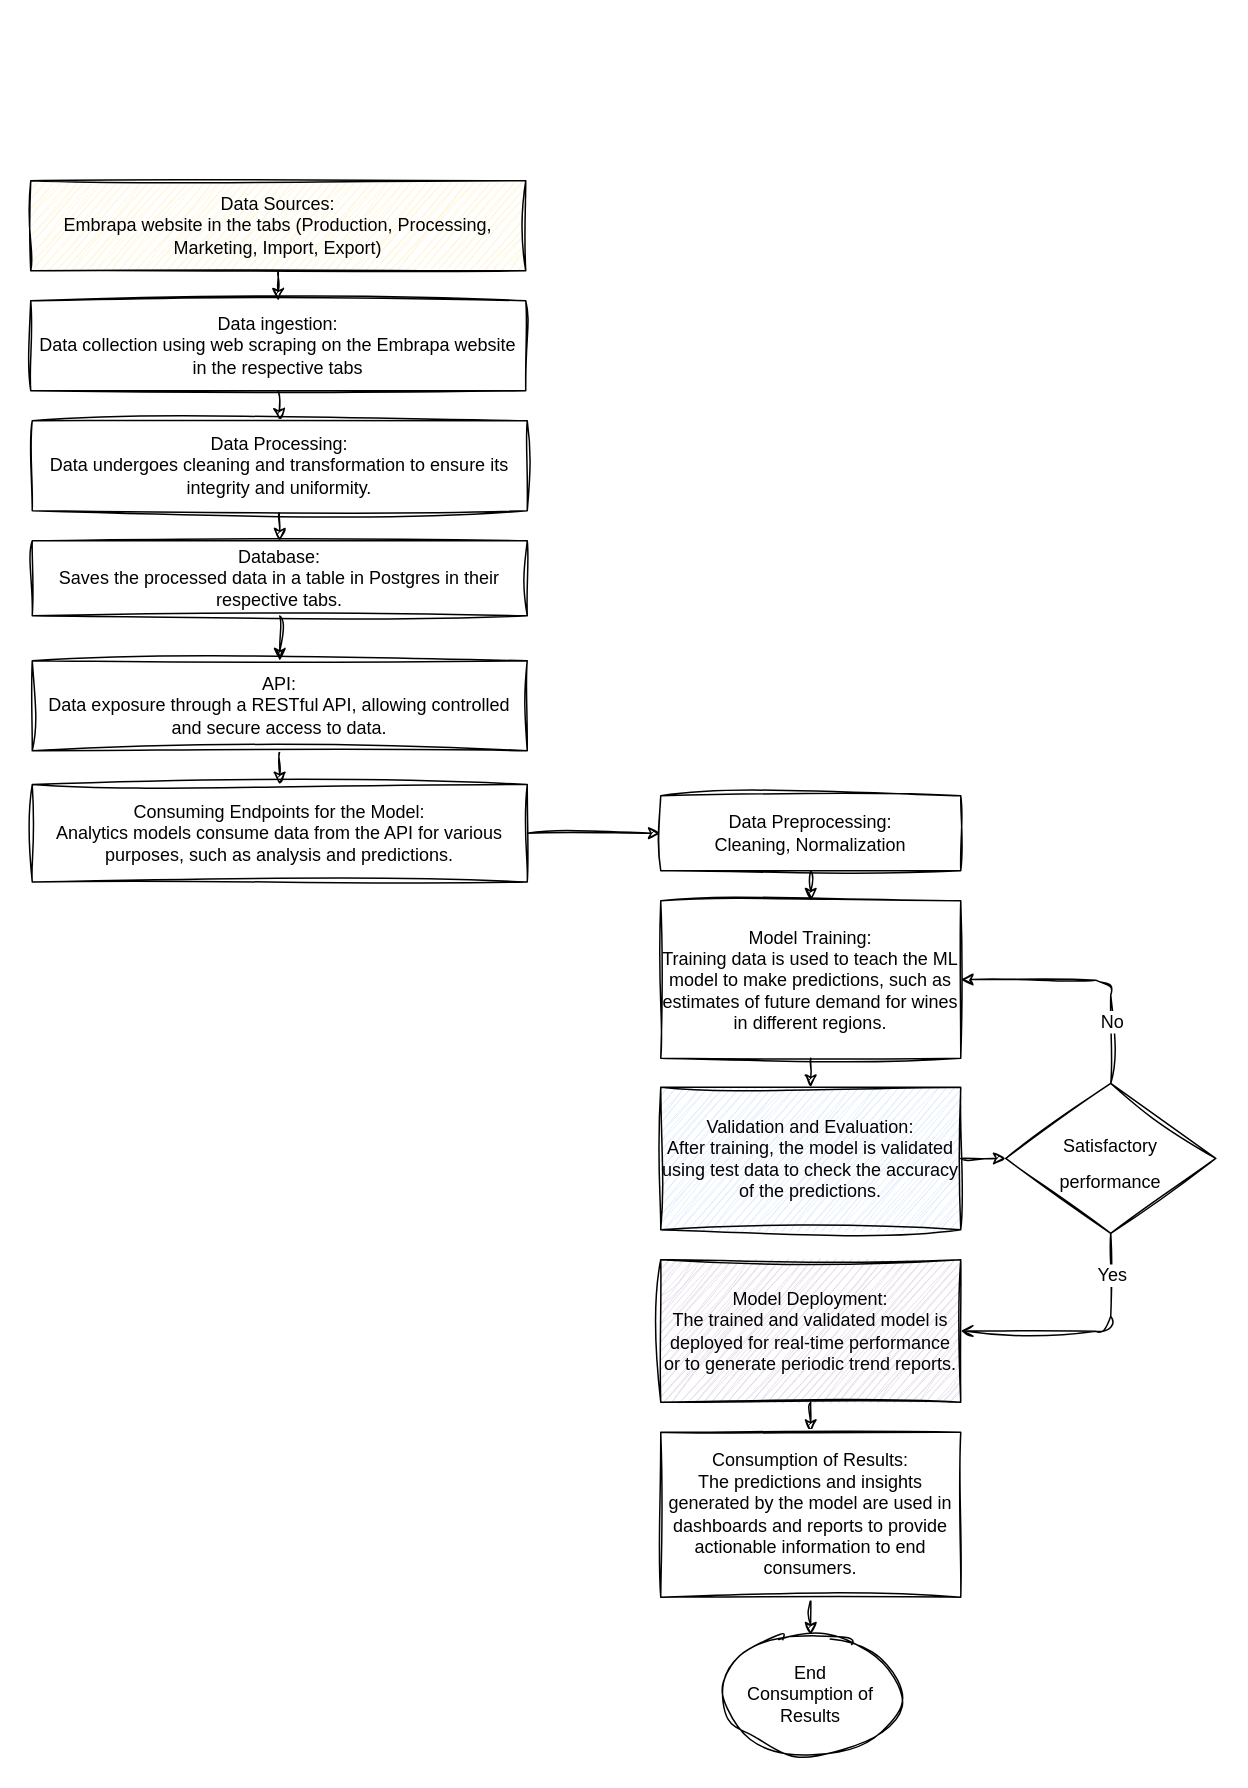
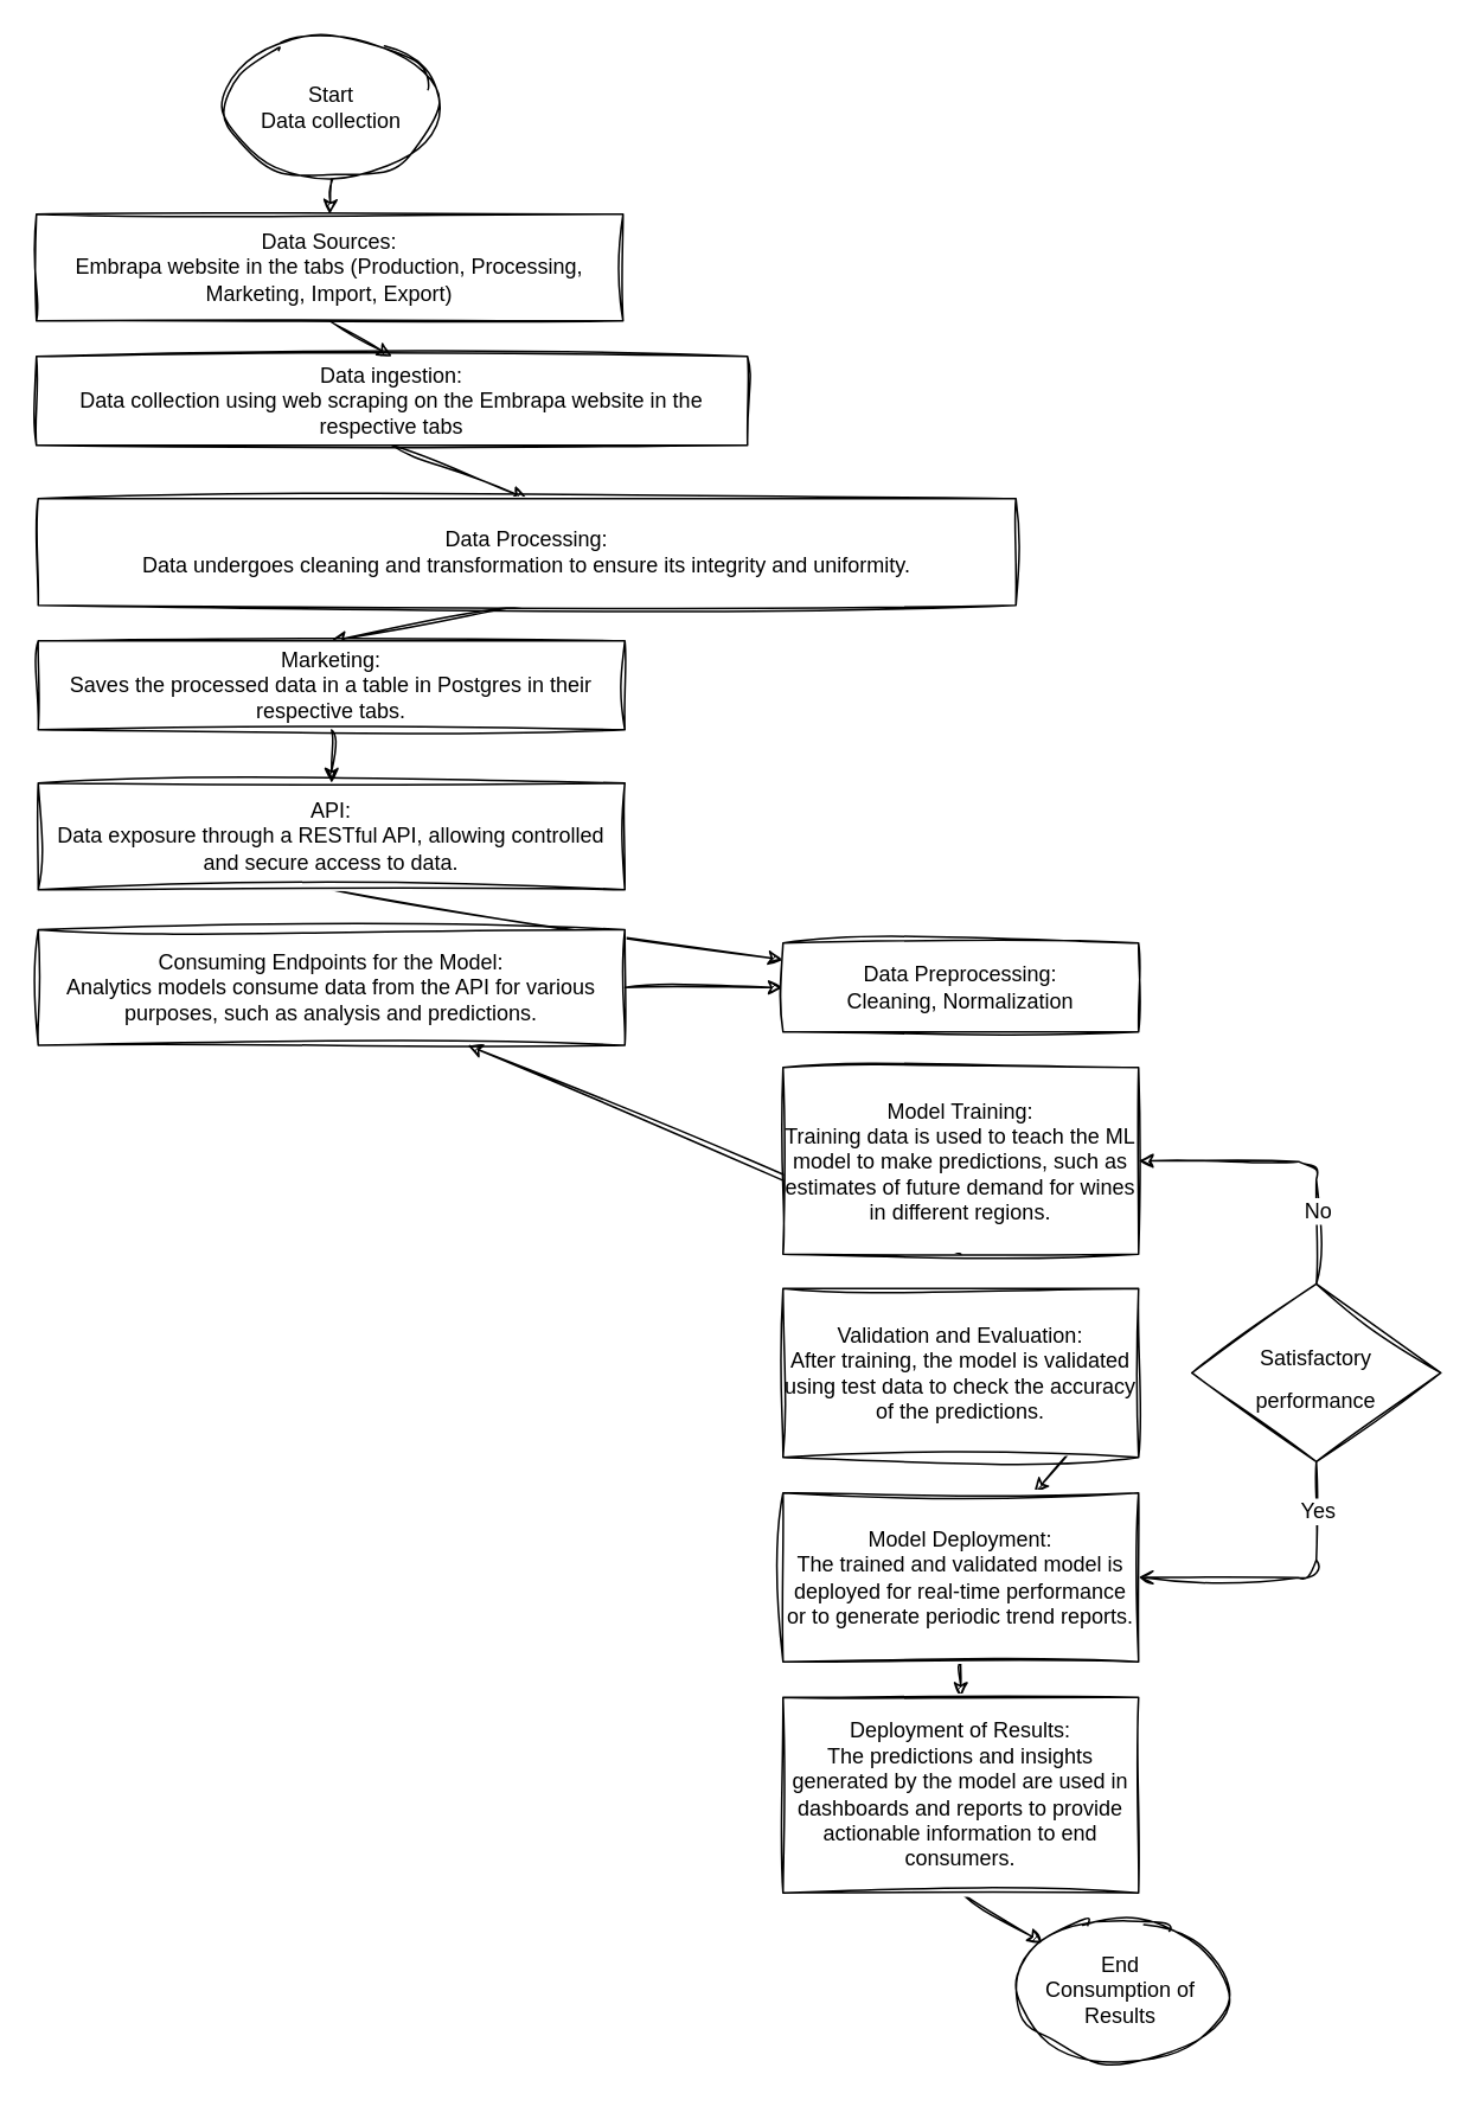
+ <mxCell id="3" value="&lt;div&gt;Start&lt;/div&gt;&lt;div&gt;Data collection&lt;/div&gt;" style="ellipse;whiteSpace=wrap;html=1;sketch=1;curveFitting=1;jiggle=2;" parent="1" vertex="1"><mxGeometry x="126" y="20" width="120" height="80" as="geometry" /></mxCell>
+ <mxCell id="2" style="edgeStyle=none;html=1;exitX=0.5;exitY=1;exitDx=0;exitDy=0;entryX=0.5;entryY=0;entryDx=0;entryDy=0;sketch=1;curveFitting=1;jiggle=2;" parent="1" source="3" target="5" edge="1"><mxGeometry relative="1" as="geometry" /></mxCell>
- <mxCell id="5" value="&lt;div&gt;Data Sources:&lt;/div&gt;&lt;div&gt;Embrapa website in the tabs (Production, Processing, Marketing, Import, Export)&lt;/div&gt;" style="rounded=0;whiteSpace=wrap;html=1;sketch=1;curveFitting=1;jiggle=2;fillColor=#fff2cc;" parent="1" vertex="1"><mxGeometry x="20" y="120" width="330" height="60" as="geometry" /></mxCell>
+ <mxCell id="5" value="&lt;div&gt;Data Sources:&lt;/div&gt;&lt;div&gt;Embrapa website in the tabs (Production, Processing, Marketing, Import, Export)&lt;/div&gt;" style="rounded=0;whiteSpace=wrap;html=1;sketch=1;curveFitting=1;jiggle=2;" parent="1" vertex="1"><mxGeometry x="20" y="120" width="330" height="60" as="geometry" /></mxCell>
- <mxCell id="7" value="&lt;div&gt;&lt;/div&gt;&lt;span style=&quot;text-align: left; background-color: rgb(40, 40, 40);&quot;&gt;&lt;div style=&quot;text-align: center;&quot;&gt;Data ingestion:&lt;/div&gt;&lt;div style=&quot;text-align: center;&quot;&gt;Data collection using web scraping on the Embrapa website in the respective tabs&lt;/div&gt;&lt;/span&gt;" style="rounded=0;whiteSpace=wrap;html=1;sketch=1;curveFitting=1;jiggle=2;" parent="1" vertex="1"><mxGeometry x="20" y="200" width="330" height="60" as="geometry" /></mxCell>
+ <mxCell id="7" value="&lt;div&gt;&lt;/div&gt;&lt;span style=&quot;text-align: left; background-color: rgb(40, 40, 40);&quot;&gt;&lt;div style=&quot;text-align: center;&quot;&gt;Data ingestion:&lt;/div&gt;&lt;div style=&quot;text-align: center;&quot;&gt;Data collection using web scraping on the Embrapa website in the respective tabs&lt;/div&gt;&lt;/span&gt;" style="rounded=0;whiteSpace=wrap;html=1;sketch=1;curveFitting=1;jiggle=2;" parent="1" vertex="1"><mxGeometry x="20" y="200" width="400" height="50" as="geometry" /></mxCell>
- <mxCell id="9" value="&lt;div&gt;&lt;div&gt;Data Processing:&lt;/div&gt;&lt;div&gt;Data undergoes cleaning and transformation to ensure its integrity and uniformity.&lt;/div&gt;&lt;/div&gt;" style="rounded=0;whiteSpace=wrap;html=1;sketch=1;curveFitting=1;jiggle=2;" parent="1" vertex="1"><mxGeometry x="21" y="280" width="330" height="60" as="geometry" /></mxCell>
+ <mxCell id="9" value="&lt;div&gt;&lt;div&gt;Data Processing:&lt;/div&gt;&lt;div&gt;Data undergoes cleaning and transformation to ensure its integrity and uniformity.&lt;/div&gt;&lt;/div&gt;" style="rounded=0;whiteSpace=wrap;html=1;sketch=1;curveFitting=1;jiggle=2;" parent="1" vertex="1"><mxGeometry x="21" y="280" width="550" height="60" as="geometry" /></mxCell>
- <mxCell id="11" value="&lt;div&gt;&lt;div&gt;Database:&lt;/div&gt;&lt;div&gt;Saves the processed data in a table in Postgres in their respective tabs.&lt;/div&gt;&lt;/div&gt;" style="rounded=0;whiteSpace=wrap;html=1;sketch=1;curveFitting=1;jiggle=2;" parent="1" vertex="1"><mxGeometry x="21" y="360" width="330" height="50" as="geometry" /></mxCell>
+ <mxCell id="11" value="&lt;div&gt;&lt;div&gt;Marketing:&lt;/div&gt;&lt;div&gt;Saves the processed data in a table in Postgres in their respective tabs.&lt;/div&gt;&lt;/div&gt;" style="rounded=0;whiteSpace=wrap;html=1;sketch=1;curveFitting=1;jiggle=2;" parent="1" vertex="1"><mxGeometry x="21" y="360" width="330" height="50" as="geometry" /></mxCell>
- <mxCell id="12" style="edgeStyle=none;sketch=1;hachureGap=4;jiggle=2;curveFitting=1;html=1;exitX=0.5;exitY=1;exitDx=0;exitDy=0;fontFamily=Architects Daughter;fontSource=https%3A%2F%2Ffonts.googleapis.com%2Fcss%3Ffamily%3DArchitects%2BDaughter;fontSize=16;" parent="1" source="13" target="15" edge="1"><mxGeometry relative="1" as="geometry" /></mxCell>
+ <mxCell id="12" style="edgeStyle=none;sketch=1;hachureGap=4;jiggle=2;curveFitting=1;html=1;exitX=0.5;exitY=1;exitDx=0;exitDy=0;fontFamily=Architects Daughter;fontSource=https%3A%2F%2Ffonts.googleapis.com%2Fcss%3Ffamily%3DArchitects%2BDaughter;fontSize=16;" parent="1" source="13" target="18" edge="1"><mxGeometry relative="1" as="geometry" /></mxCell>
- <mxCell id="17" style="edgeStyle=none;sketch=1;hachureGap=4;jiggle=2;curveFitting=1;html=1;exitX=0.5;exitY=1;exitDx=0;exitDy=0;entryX=0.5;entryY=0;entryDx=0;entryDy=0;fontFamily=Architects Daughter;fontSource=https%3A%2F%2Ffonts.googleapis.com%2Fcss%3Ffamily%3DArchitects%2BDaughter;fontSize=16;" parent="1" source="18" target="20" edge="1"><mxGeometry relative="1" as="geometry" /></mxCell>
- <mxCell id="19" style="edgeStyle=none;sketch=1;hachureGap=4;jiggle=2;curveFitting=1;html=1;exitX=0.5;exitY=1;exitDx=0;exitDy=0;entryX=0.5;entryY=0;entryDx=0;entryDy=0;fontFamily=Architects Daughter;fontSource=https%3A%2F%2Ffonts.googleapis.com%2Fcss%3Ffamily%3DArchitects%2BDaughter;fontSize=16;" parent="1" source="20" target="22" edge="1"><mxGeometry relative="1" as="geometry" /></mxCell>
+ <mxCell id="19" style="edgeStyle=none;sketch=1;hachureGap=4;jiggle=2;curveFitting=1;html=1;exitX=0.5;exitY=1;exitDx=0;exitDy=0;fontFamily=Architects Daughter;fontSource=https%3A%2F%2Ffonts.googleapis.com%2Fcss%3Ffamily%3DArchitects%2BDaughter;fontSize=16;" parent="1" source="20" target="15" edge="1"><mxGeometry relative="1" as="geometry" /></mxCell>
- <mxCell id="22" value="&lt;div&gt;Validation and Evaluation:&lt;/div&gt;&lt;div&gt;After training, the model is validated using test data to check the accuracy of the predictions.&lt;/div&gt;" style="rounded=0;whiteSpace=wrap;html=1;sketch=1;curveFitting=1;jiggle=2;fillColor=#dae8fc;" parent="1" vertex="1"><mxGeometry x="440" y="724.31" width="200" height="95" as="geometry" /></mxCell>
+ <mxCell id="22" value="&lt;div&gt;Validation and Evaluation:&lt;/div&gt;&lt;div&gt;After training, the model is validated using test data to check the accuracy of the predictions.&lt;/div&gt;" style="rounded=0;whiteSpace=wrap;html=1;sketch=1;curveFitting=1;jiggle=2;" parent="1" vertex="1"><mxGeometry x="440" y="724.31" width="200" height="95" as="geometry" /></mxCell>
- <mxCell id="21" style="edgeStyle=none;sketch=1;hachureGap=4;jiggle=2;curveFitting=1;html=1;exitX=1;exitY=0.5;exitDx=0;exitDy=0;entryX=0;entryY=0.5;entryDx=0;entryDy=0;fontFamily=Helvetica;fontSize=12;" parent="1" source="22" target="31" edge="1"><mxGeometry relative="1" as="geometry" /></mxCell>
+ <mxCell id="21" style="edgeStyle=none;sketch=1;hachureGap=4;jiggle=2;curveFitting=1;html=1;exitX=1;exitY=0.5;exitDx=0;exitDy=0;fontFamily=Helvetica;fontSize=12;" parent="1" source="22" target="24" edge="1"><mxGeometry relative="1" as="geometry" /></mxCell>
- <mxCell id="24" value="Model Deployment:&lt;br&gt;The trained and validated model is deployed for real-time performance or to generate periodic trend reports." style="rounded=0;whiteSpace=wrap;html=1;sketch=1;curveFitting=1;jiggle=2;fillColor=#e1d5e7;" parent="1" vertex="1"><mxGeometry x="440" y="839.31" width="200" height="95" as="geometry" /></mxCell>
+ <mxCell id="24" value="Model Deployment:&lt;br&gt;The trained and validated model is deployed for real-time performance or to generate periodic trend reports." style="rounded=0;whiteSpace=wrap;html=1;sketch=1;curveFitting=1;jiggle=2;" parent="1" vertex="1"><mxGeometry x="440" y="839.31" width="200" height="95" as="geometry" /></mxCell>
- <mxCell id="26" value="&lt;div&gt;Consumption of Results:&lt;/div&gt;&lt;div&gt;The predictions and insights generated by the model are used in dashboards and reports to provide actionable information to end consumers.&lt;/div&gt;" style="rounded=0;whiteSpace=wrap;html=1;sketch=1;curveFitting=1;jiggle=2;" parent="1" vertex="1"><mxGeometry x="440" y="954.31" width="200" height="110" as="geometry" /></mxCell>
+ <mxCell id="26" value="&lt;div&gt;Deployment of Results:&lt;/div&gt;&lt;div&gt;The predictions and insights generated by the model are used in dashboards and reports to provide actionable information to end consumers.&lt;/div&gt;" style="rounded=0;whiteSpace=wrap;html=1;sketch=1;curveFitting=1;jiggle=2;" parent="1" vertex="1"><mxGeometry x="440" y="954.31" width="200" height="110" as="geometry" /></mxCell>
- <mxCell id="16" value="&lt;div&gt;End&lt;/div&gt;&lt;div&gt;Consumption of Results&lt;/div&gt;" style="ellipse;whiteSpace=wrap;html=1;sketch=1;curveFitting=1;jiggle=2;" parent="1" vertex="1"><mxGeometry x="480" y="1089.31" width="120" height="80" as="geometry" /></mxCell>
+ <mxCell id="16" value="&lt;div&gt;End&lt;/div&gt;&lt;div&gt;Consumption of Results&lt;/div&gt;" style="ellipse;whiteSpace=wrap;html=1;sketch=1;curveFitting=1;jiggle=2;" parent="1" vertex="1"><mxGeometry x="570" y="1079.31" width="120" height="80" as="geometry" /></mxCell>
